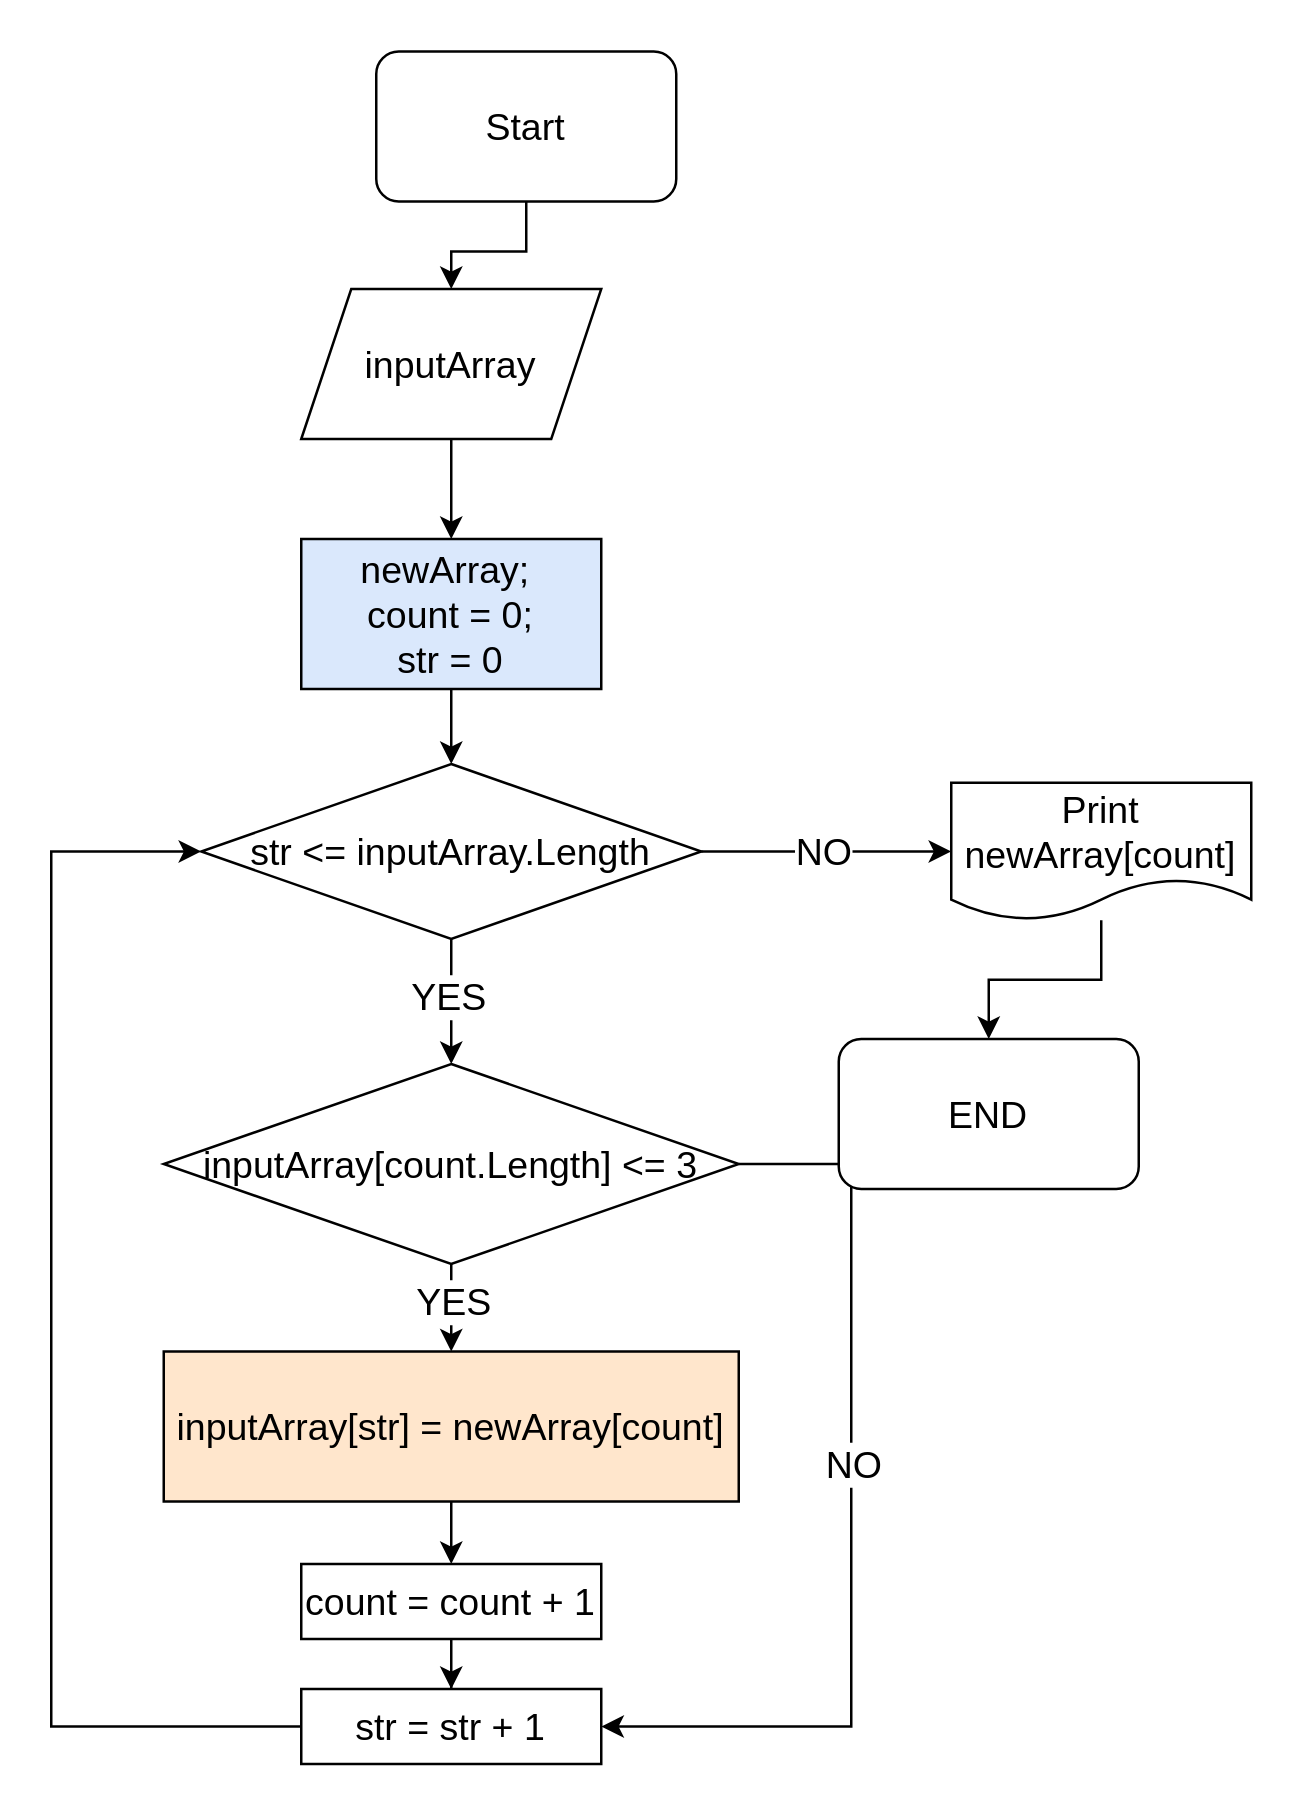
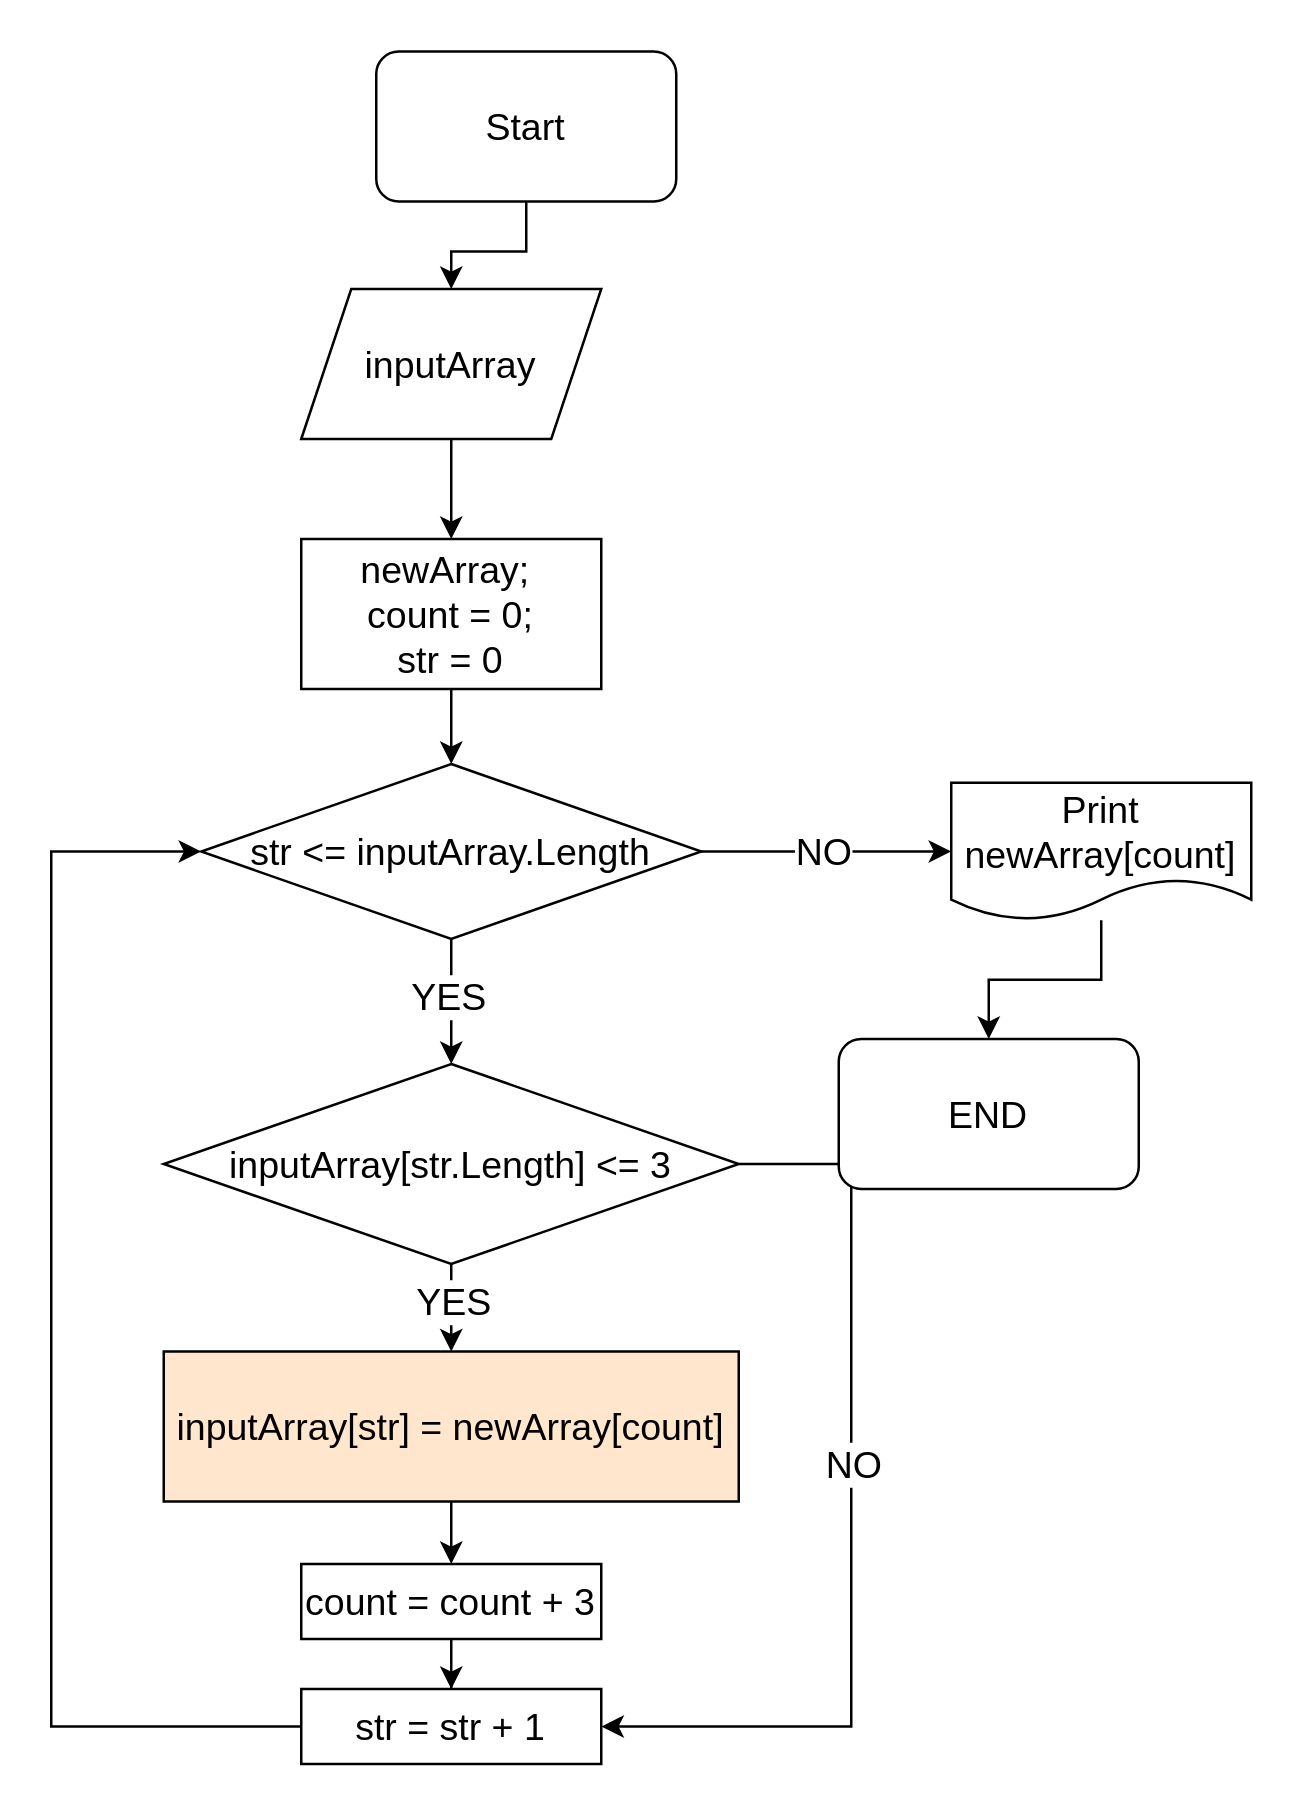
- <mxCell id="5" value="newArray;&amp;nbsp;&lt;br style=&quot;font-size: 15px;&quot;&gt;count = 0;&lt;br style=&quot;font-size: 15px;&quot;&gt;str = 0" style="rounded=0;whiteSpace=wrap;html=1;fontSize=15;fillColor=#dae8fc;" parent="1" vertex="1"><mxGeometry x="120" y="215" width="120" height="60" as="geometry" /></mxCell>
+ <mxCell id="5" value="newArray;&amp;nbsp;&lt;br style=&quot;font-size: 15px;&quot;&gt;count = 0;&lt;br style=&quot;font-size: 15px;&quot;&gt;str = 0" style="rounded=0;whiteSpace=wrap;html=1;fontSize=15;" parent="1" vertex="1"><mxGeometry x="120" y="215" width="120" height="60" as="geometry" /></mxCell>
- <mxCell id="17" value="inputArray[count.Length] &amp;lt;= 3" style="rhombus;whiteSpace=wrap;html=1;fontSize=15;" parent="1" vertex="1"><mxGeometry x="65" y="425" width="230" height="80" as="geometry" /></mxCell>
+ <mxCell id="17" value="inputArray[str.Length] &amp;lt;= 3" style="rhombus;whiteSpace=wrap;html=1;fontSize=15;" parent="1" vertex="1"><mxGeometry x="65" y="425" width="230" height="80" as="geometry" /></mxCell>
- <mxCell id="21" value="count = count + 1" style="rounded=0;whiteSpace=wrap;html=1;fontSize=15;" parent="1" vertex="1"><mxGeometry x="120" y="625" width="120" height="30" as="geometry" /></mxCell>
+ <mxCell id="21" value="count = count + 3" style="rounded=0;whiteSpace=wrap;html=1;fontSize=15;" parent="1" vertex="1"><mxGeometry x="120" y="625" width="120" height="30" as="geometry" /></mxCell>
